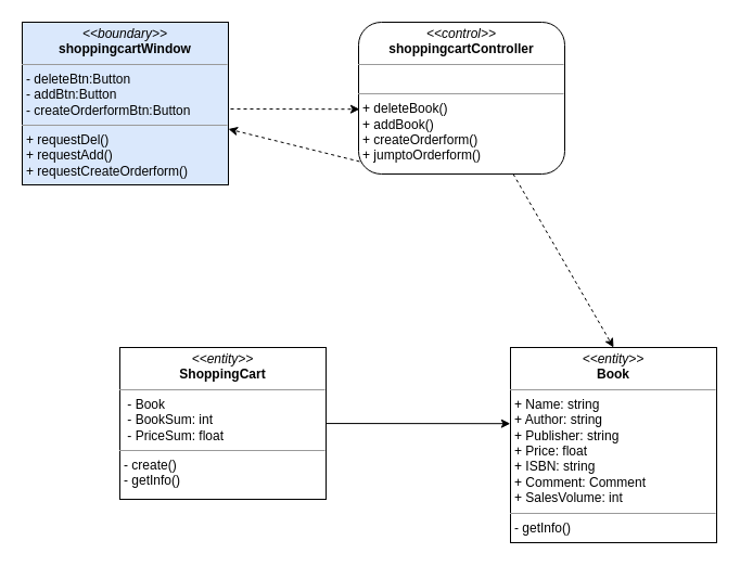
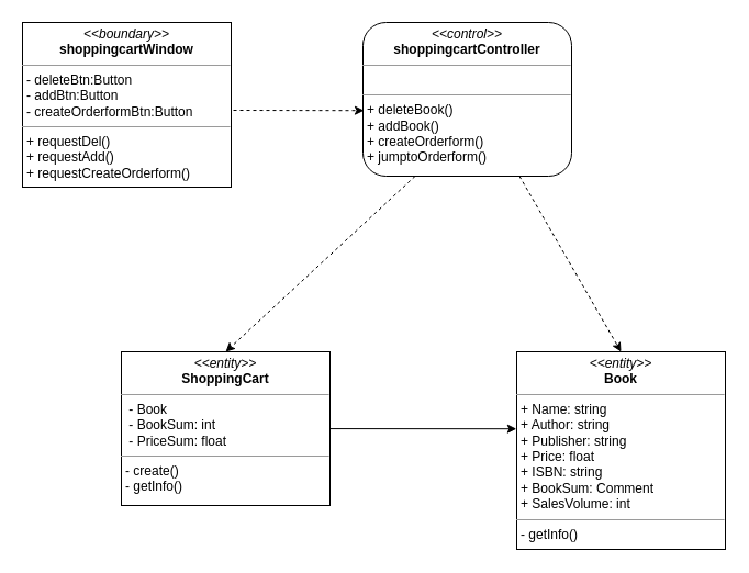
- <mxCell id="3" value="&lt;p style=&quot;margin: 0px ; margin-top: 4px ; text-align: center&quot;&gt;&lt;i&gt;&amp;lt;&amp;lt;boundary&amp;gt;&amp;gt;&lt;/i&gt;&lt;br&gt;&lt;b&gt;shoppingcartWindow&lt;/b&gt;&lt;/p&gt;&lt;hr size=&quot;1&quot;&gt;&lt;p style=&quot;margin: 0px ; margin-left: 4px&quot;&gt;- deleteBtn:Button&lt;/p&gt;&lt;p style=&quot;margin: 0px ; margin-left: 4px&quot;&gt;- addBtn:Button&lt;/p&gt;&lt;p style=&quot;margin: 0px ; margin-left: 4px&quot;&gt;- createOrderformBtn:Button&lt;/p&gt;&lt;hr size=&quot;1&quot;&gt;&lt;p style=&quot;margin: 0px ; margin-left: 4px&quot;&gt;+ requestDel()&lt;/p&gt;&lt;p style=&quot;margin: 0px ; margin-left: 4px&quot;&gt;+ requestAdd()&lt;/p&gt;&lt;p style=&quot;margin: 0px ; margin-left: 4px&quot;&gt;+ requestCreateOrderform()&lt;/p&gt;" style="verticalAlign=top;align=left;overflow=fill;fontSize=12;fontFamily=Helvetica;html=1;fillColor=#dae8fc;" parent="1" vertex="1"><mxGeometry x="20" y="20" width="190" height="150" as="geometry" /></mxCell>
+ <mxCell id="3" value="&lt;p style=&quot;margin: 0px ; margin-top: 4px ; text-align: center&quot;&gt;&lt;i&gt;&amp;lt;&amp;lt;boundary&amp;gt;&amp;gt;&lt;/i&gt;&lt;br&gt;&lt;b&gt;shoppingcartWindow&lt;/b&gt;&lt;/p&gt;&lt;hr size=&quot;1&quot;&gt;&lt;p style=&quot;margin: 0px ; margin-left: 4px&quot;&gt;- deleteBtn:Button&lt;/p&gt;&lt;p style=&quot;margin: 0px ; margin-left: 4px&quot;&gt;- addBtn:Button&lt;/p&gt;&lt;p style=&quot;margin: 0px ; margin-left: 4px&quot;&gt;- createOrderformBtn:Button&lt;/p&gt;&lt;hr size=&quot;1&quot;&gt;&lt;p style=&quot;margin: 0px ; margin-left: 4px&quot;&gt;+ requestDel()&lt;/p&gt;&lt;p style=&quot;margin: 0px ; margin-left: 4px&quot;&gt;+ requestAdd()&lt;/p&gt;&lt;p style=&quot;margin: 0px ; margin-left: 4px&quot;&gt;+ requestCreateOrderform()&lt;/p&gt;" style="verticalAlign=top;align=left;overflow=fill;fontSize=12;fontFamily=Helvetica;html=1;" parent="1" vertex="1"><mxGeometry x="20" y="20" width="190" height="150" as="geometry" /></mxCell>
- <mxCell id="5" style="edgeStyle=none;rounded=0;orthogonalLoop=1;jettySize=auto;html=1;dashed=1;endArrow=classic;endFill=1;exitX=0.25;exitY=1;exitDx=0;exitDy=0;" parent="1" source="6" target="3" edge="1"><mxGeometry relative="1" as="geometry" /></mxCell>
+ <mxCell id="5" style="edgeStyle=none;rounded=0;orthogonalLoop=1;jettySize=auto;html=1;entryX=0.5;entryY=0;entryDx=0;entryDy=0;dashed=1;endArrow=classic;endFill=1;exitX=0.25;exitY=1;exitDx=0;exitDy=0;" parent="1" source="6" target="8" edge="1"><mxGeometry relative="1" as="geometry" /></mxCell>
- <mxCell id="9" value="&lt;p style=&quot;margin: 0px ; margin-top: 4px ; text-align: center&quot;&gt;&lt;i&gt;&amp;lt;&amp;lt;entity&amp;gt;&amp;gt;&lt;/i&gt;&lt;br&gt;&lt;b&gt;Book&lt;/b&gt;&lt;/p&gt;&lt;hr size=&quot;1&quot;&gt;&lt;p style=&quot;margin: 0px ; margin-left: 4px&quot;&gt;+&amp;nbsp;Name: string&lt;br&gt;+ Author: string&lt;/p&gt;&lt;p style=&quot;margin: 0px ; margin-left: 4px&quot;&gt;+&amp;nbsp;Publisher: string&lt;/p&gt;&lt;p style=&quot;margin: 0px ; margin-left: 4px&quot;&gt;+&amp;nbsp;Price: float&lt;/p&gt;&lt;p style=&quot;margin: 0px ; margin-left: 4px&quot;&gt;+&amp;nbsp;ISBN: string&lt;/p&gt;&lt;p style=&quot;margin: 0px ; margin-left: 4px&quot;&gt;+&amp;nbsp;Comment: Comment&lt;/p&gt;&lt;p style=&quot;margin: 0px ; margin-left: 4px&quot;&gt;+&amp;nbsp;SalesVolume: int&lt;/p&gt;&lt;hr size=&quot;1&quot;&gt;&lt;p style=&quot;margin: 0px ; margin-left: 4px&quot;&gt;- getInfo()&lt;/p&gt;" style="verticalAlign=top;align=left;overflow=fill;fontSize=12;fontFamily=Helvetica;html=1;" parent="1" vertex="1"><mxGeometry x="470" y="320" width="190" height="180" as="geometry" /></mxCell>
+ <mxCell id="9" value="&lt;p style=&quot;margin: 0px ; margin-top: 4px ; text-align: center&quot;&gt;&lt;i&gt;&amp;lt;&amp;lt;entity&amp;gt;&amp;gt;&lt;/i&gt;&lt;br&gt;&lt;b&gt;Book&lt;/b&gt;&lt;/p&gt;&lt;hr size=&quot;1&quot;&gt;&lt;p style=&quot;margin: 0px ; margin-left: 4px&quot;&gt;+&amp;nbsp;Name: string&lt;br&gt;+ Author: string&lt;/p&gt;&lt;p style=&quot;margin: 0px ; margin-left: 4px&quot;&gt;+&amp;nbsp;Publisher: string&lt;/p&gt;&lt;p style=&quot;margin: 0px ; margin-left: 4px&quot;&gt;+&amp;nbsp;Price: float&lt;/p&gt;&lt;p style=&quot;margin: 0px ; margin-left: 4px&quot;&gt;+&amp;nbsp;ISBN: string&lt;/p&gt;&lt;p style=&quot;margin: 0px ; margin-left: 4px&quot;&gt;+&amp;nbsp;BookSum: Comment&lt;/p&gt;&lt;p style=&quot;margin: 0px ; margin-left: 4px&quot;&gt;+&amp;nbsp;SalesVolume: int&lt;/p&gt;&lt;hr size=&quot;1&quot;&gt;&lt;p style=&quot;margin: 0px ; margin-left: 4px&quot;&gt;- getInfo()&lt;/p&gt;" style="verticalAlign=top;align=left;overflow=fill;fontSize=12;fontFamily=Helvetica;html=1;" parent="1" vertex="1"><mxGeometry x="470" y="320" width="190" height="180" as="geometry" /></mxCell>
